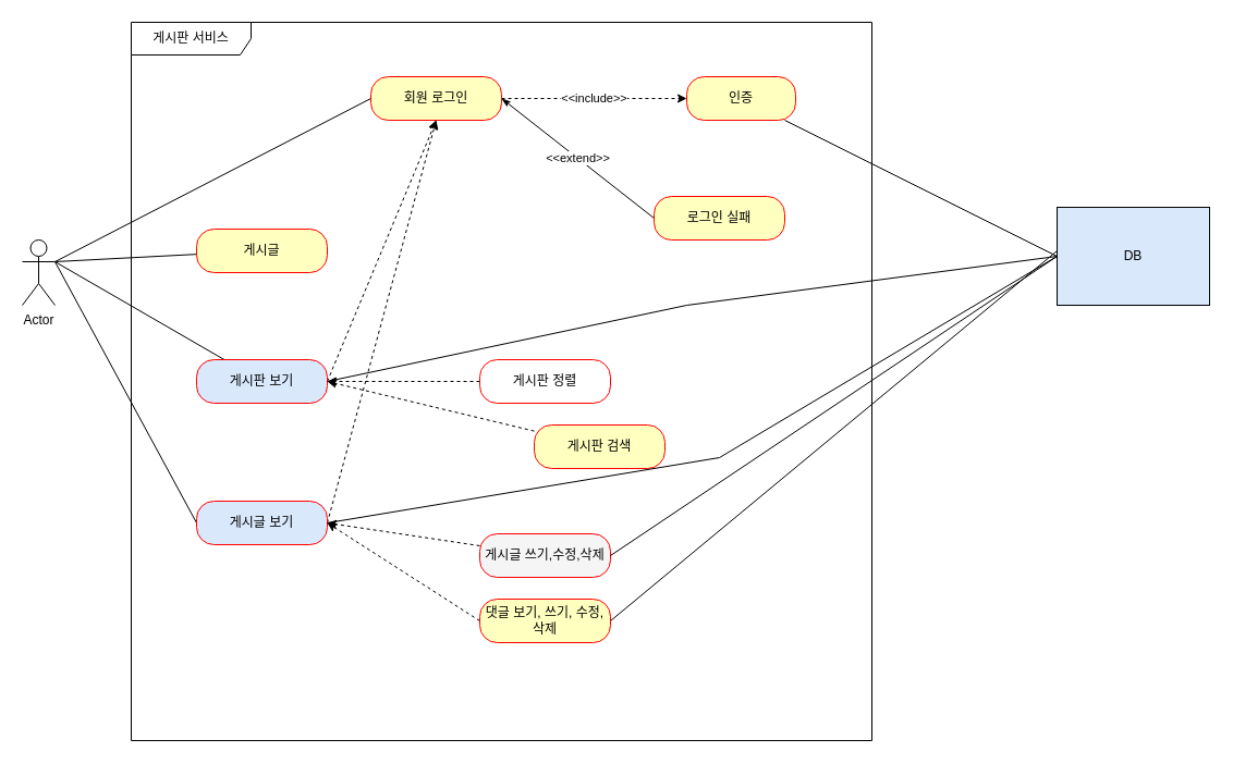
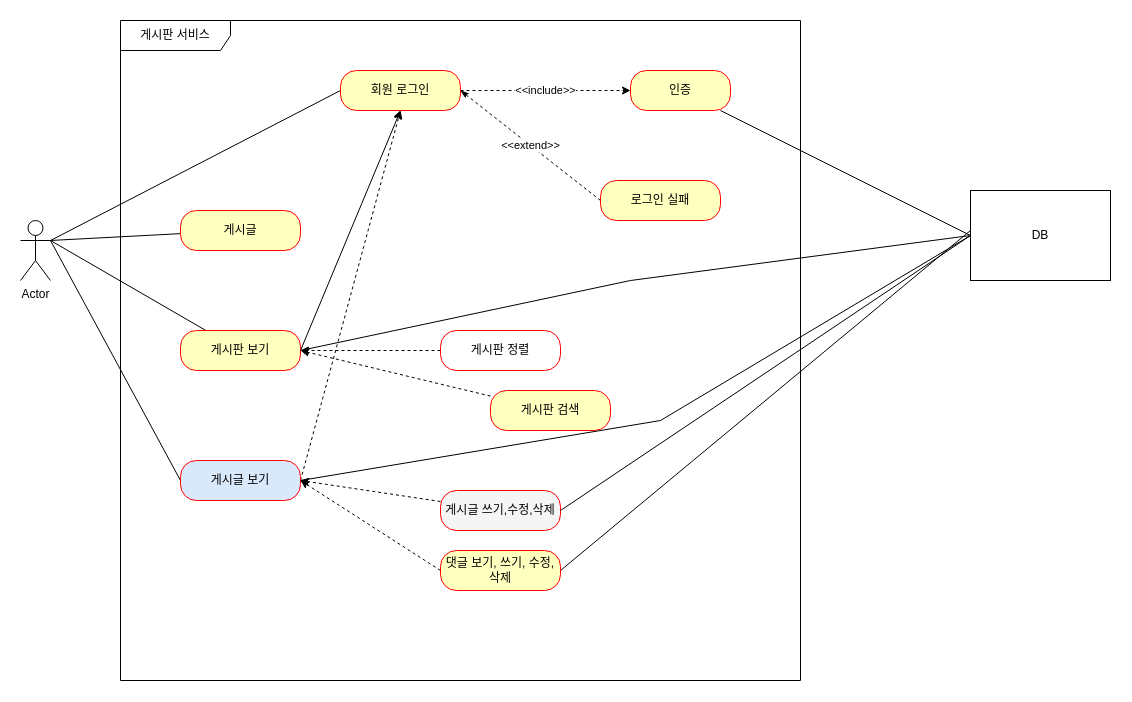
- <mxCell id="26" value="&amp;lt;&amp;lt;extend&amp;gt;&amp;gt;" style="rounded=0;orthogonalLoop=1;jettySize=auto;html=1;entryX=1;entryY=0.5;entryDx=0;entryDy=0;endArrow=classicThin;endFill=1;dashed=0;exitX=0;exitY=0.5;exitDx=0;exitDy=0;" edge="1" parent="1" source="27" target="14"><mxGeometry relative="1" as="geometry" /></mxCell>
+ <mxCell id="26" value="&amp;lt;&amp;lt;extend&amp;gt;&amp;gt;" style="rounded=0;orthogonalLoop=1;jettySize=auto;html=1;entryX=1;entryY=0.5;entryDx=0;entryDy=0;endArrow=classicThin;endFill=1;dashed=1;exitX=0;exitY=0.5;exitDx=0;exitDy=0;" edge="1" parent="1" source="27" target="14"><mxGeometry relative="1" as="geometry" /></mxCell>
- <mxCell id="31" value="DB" style="html=1;dropTarget=0;whiteSpace=wrap;fillColor=#dae8fc;" vertex="1" parent="1"><mxGeometry x="970" y="190" width="140" height="90" as="geometry" /></mxCell>
+ <mxCell id="31" value="DB" style="html=1;dropTarget=0;whiteSpace=wrap;" vertex="1" parent="1"><mxGeometry x="970" y="190" width="140" height="90" as="geometry" /></mxCell>
- <mxCell id="7" style="rounded=0;orthogonalLoop=1;jettySize=auto;html=1;entryX=0.5;entryY=1;entryDx=0;entryDy=0;dashed=1;exitX=1;exitY=0.5;exitDx=0;exitDy=0;" edge="1" parent="1" source="8" target="14"><mxGeometry relative="1" as="geometry" /></mxCell>
+ <mxCell id="7" style="rounded=0;orthogonalLoop=1;jettySize=auto;html=1;entryX=0.5;entryY=1;entryDx=0;entryDy=0;dashed=0;exitX=1;exitY=0.5;exitDx=0;exitDy=0;" edge="1" parent="1" source="8" target="14"><mxGeometry relative="1" as="geometry" /></mxCell>
- <mxCell id="8" value="게시판 보기" style="rounded=1;whiteSpace=wrap;html=1;arcSize=40;fontColor=#000000;fillColor=#dae8fc;strokeColor=#ff0000;" vertex="1" parent="1"><mxGeometry x="180" y="330" width="120" height="40" as="geometry" /></mxCell>
+ <mxCell id="8" value="게시판 보기" style="rounded=1;whiteSpace=wrap;html=1;arcSize=40;fontColor=#000000;fillColor=#ffffc0;strokeColor=#ff0000;" vertex="1" parent="1"><mxGeometry x="180" y="330" width="120" height="40" as="geometry" /></mxCell>
